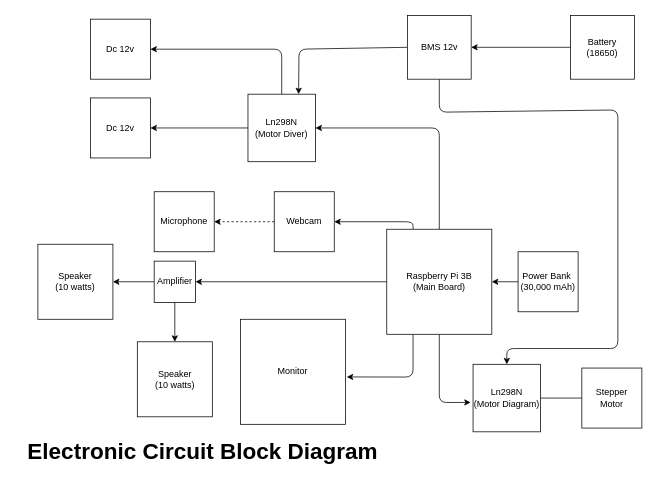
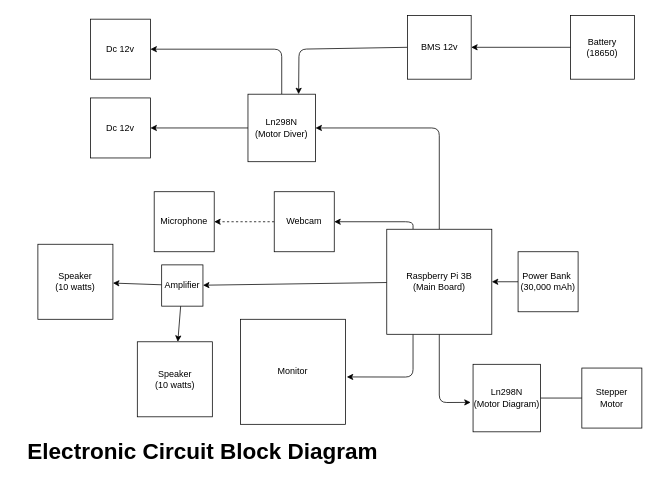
- <mxCell id="29" value="Amplifier" style="whiteSpace=wrap;html=1;aspect=fixed;" vertex="1" parent="1"><mxGeometry x="205" y="347.5" width="55" height="55" as="geometry" /></mxCell>
+ <mxCell id="29" value="Amplifier" style="whiteSpace=wrap;html=1;aspect=fixed;" vertex="1" parent="1"><mxGeometry x="215" y="352.5" width="55" height="55" as="geometry" /></mxCell>
- <mxCell id="20" style="edgeStyle=none;html=1;exitX=0.5;exitY=1;exitDx=0;exitDy=0;entryX=0.5;entryY=1;entryDx=0;entryDy=0;" edge="1" parent="1" source="21" target="14"><mxGeometry relative="1" as="geometry"><Array as="points"><mxPoint x="585" y="149" /><mxPoint x="823" y="146" /><mxPoint x="823" y="464" /><mxPoint x="675" y="464" /></Array></mxGeometry></mxCell>
